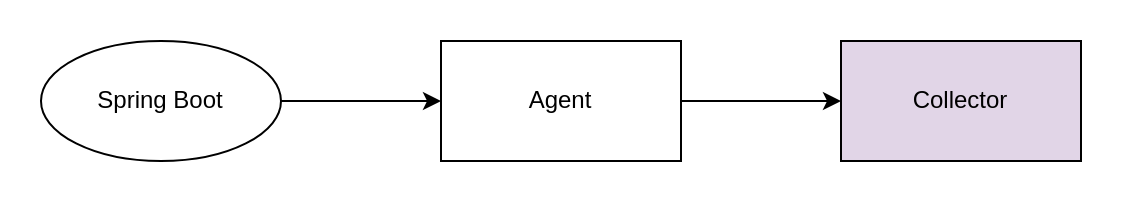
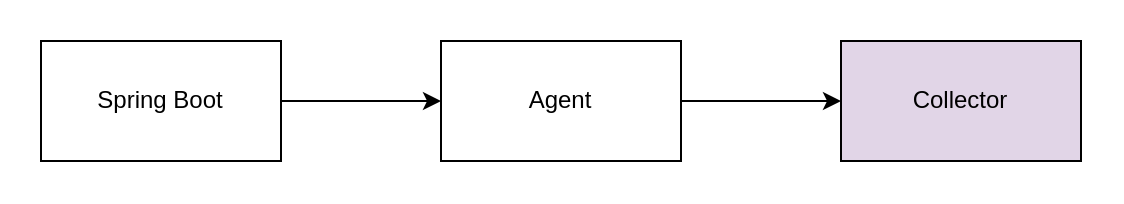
- <mxCell id="3" value="Spring Boot" style="ellipse;whiteSpace=wrap;html=1;" vertex="1" parent="1"><mxGeometry x="20" y="20" width="120" height="60" as="geometry" /></mxCell>
+ <mxCell id="3" value="Spring Boot" style="rounded=0;whiteSpace=wrap;html=1;" vertex="1" parent="1"><mxGeometry x="20" y="20" width="120" height="60" as="geometry" /></mxCell>
